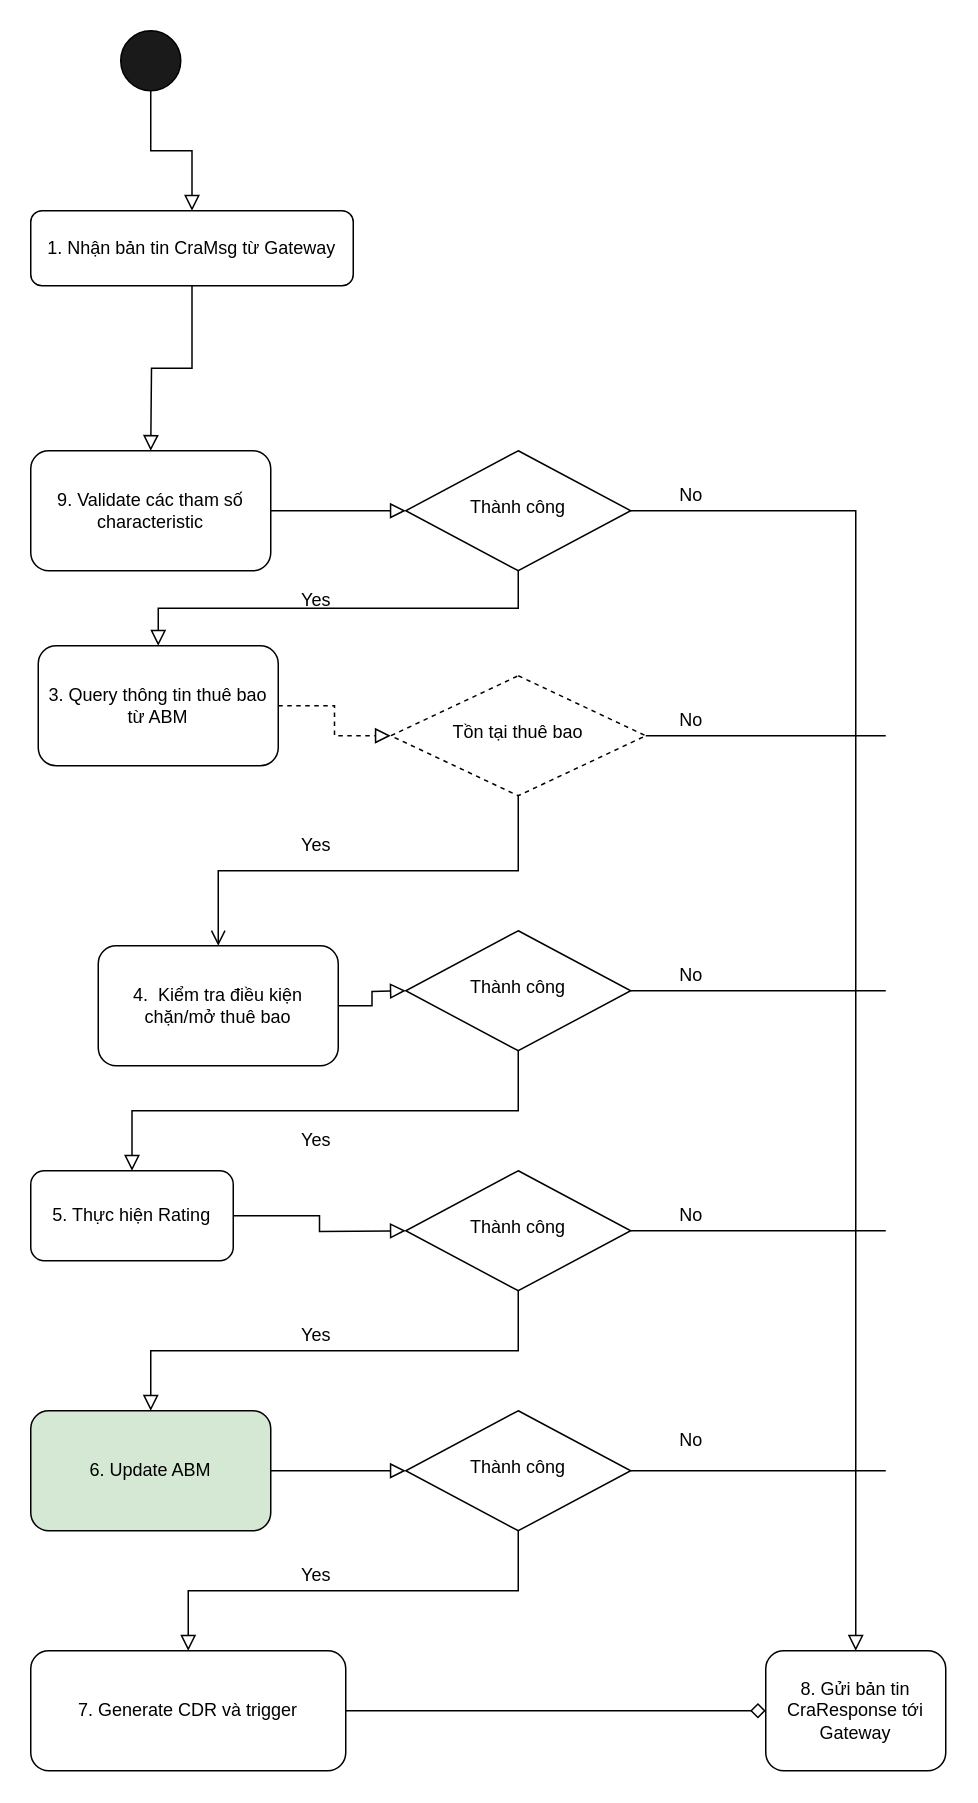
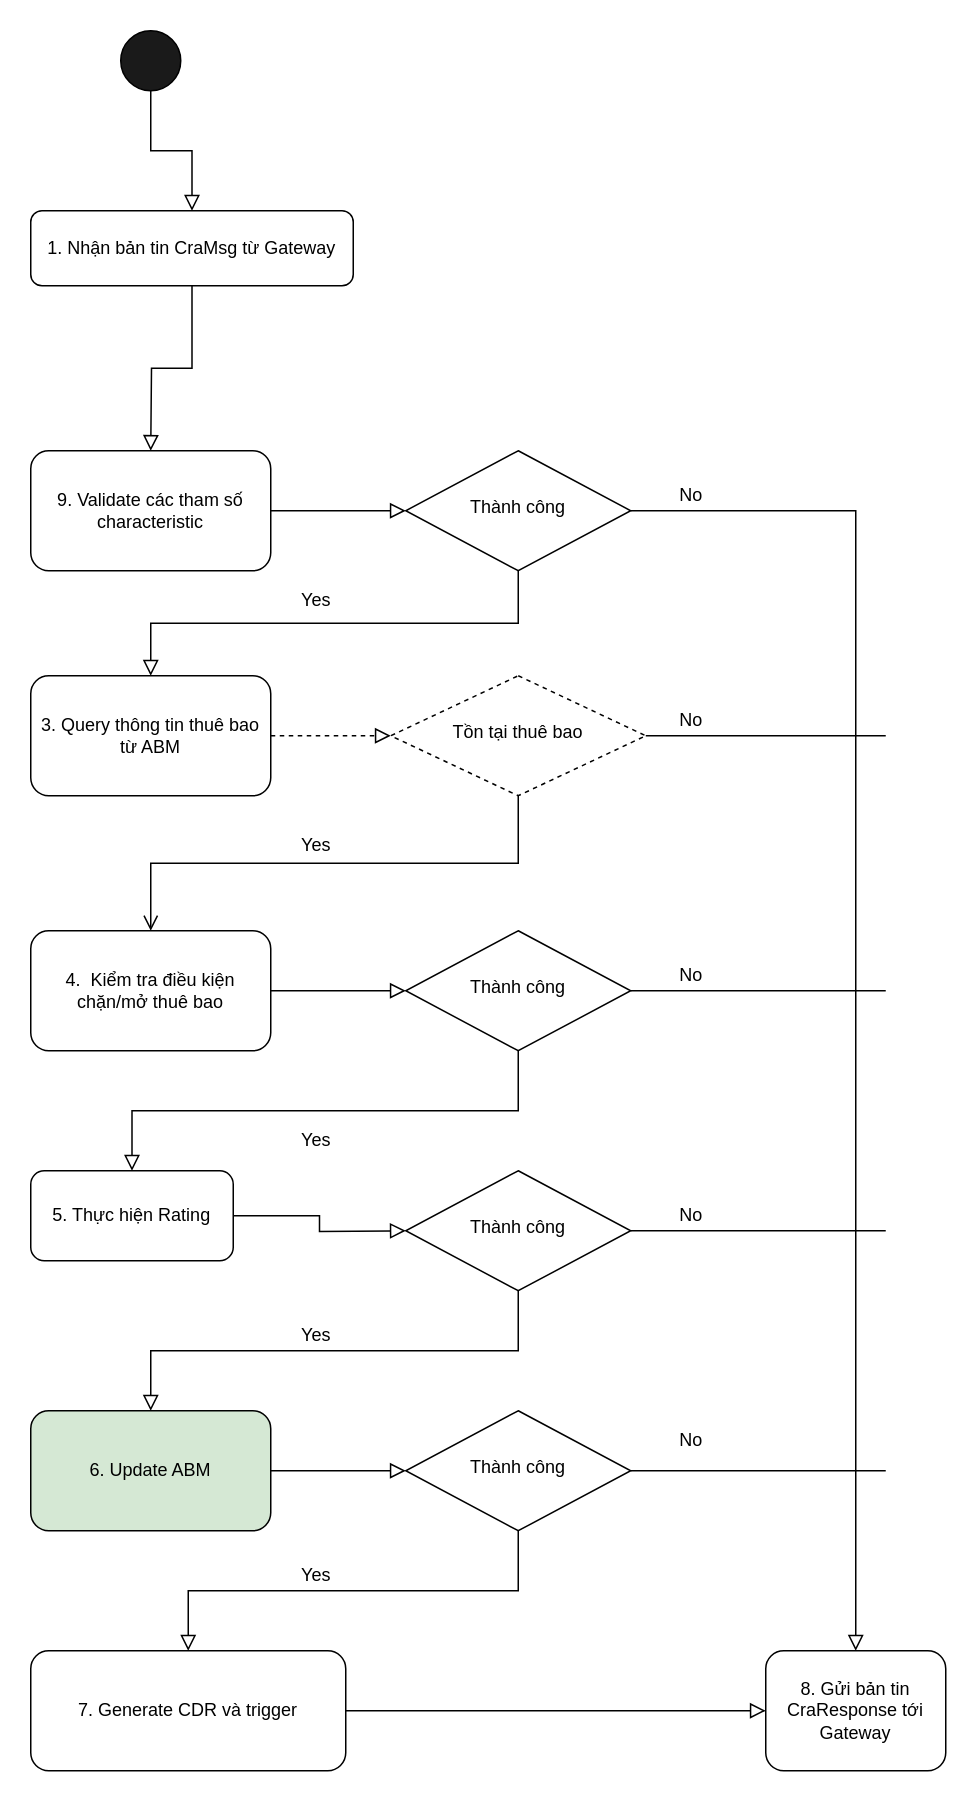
- <mxCell id="5" value="3. Query thông tin thuê bao từ ABM" style="rounded=1;whiteSpace=wrap;html=1;fontSize=12;glass=0;strokeWidth=1;shadow=0;" vertex="1" parent="1"><mxGeometry x="25" y="430" width="160" height="80" as="geometry" /></mxCell>
+ <mxCell id="5" value="3. Query thông tin thuê bao từ ABM" style="rounded=1;whiteSpace=wrap;html=1;fontSize=12;glass=0;strokeWidth=1;shadow=0;" vertex="1" parent="1"><mxGeometry x="20" y="450" width="160" height="80" as="geometry" /></mxCell>
- <mxCell id="35" value="4.&amp;nbsp; Kiểm tra điều kiện chặn/mở thuê bao" style="rounded=1;whiteSpace=wrap;html=1;fontSize=12;glass=0;strokeWidth=1;shadow=0;" vertex="1" parent="1"><mxGeometry x="65" y="630" width="160" height="80" as="geometry" /></mxCell>
+ <mxCell id="35" value="4.&amp;nbsp; Kiểm tra điều kiện chặn/mở thuê bao" style="rounded=1;whiteSpace=wrap;html=1;fontSize=12;glass=0;strokeWidth=1;shadow=0;" vertex="1" parent="1"><mxGeometry x="20" y="620" width="160" height="80" as="geometry" /></mxCell>
- <mxCell id="34" value="" style="rounded=0;html=1;jettySize=auto;orthogonalLoop=1;fontSize=11;endArrow=diamond;endFill=0;endSize=8;strokeWidth=1;shadow=0;labelBackgroundColor=none;edgeStyle=orthogonalEdgeStyle;exitX=1;exitY=0.5;exitDx=0;exitDy=0;entryX=0;entryY=0.5;entryDx=0;entryDy=0;" edge="1" parent="1" source="8" target="23"><mxGeometry relative="1" as="geometry"><mxPoint x="190" y="860" as="sourcePoint" /><mxPoint x="420" y="1120" as="targetPoint" /></mxGeometry></mxCell>
+ <mxCell id="34" value="" style="rounded=0;html=1;jettySize=auto;orthogonalLoop=1;fontSize=11;endArrow=block;endFill=0;endSize=8;strokeWidth=1;shadow=0;labelBackgroundColor=none;edgeStyle=orthogonalEdgeStyle;exitX=1;exitY=0.5;exitDx=0;exitDy=0;entryX=0;entryY=0.5;entryDx=0;entryDy=0;" edge="1" parent="1" source="8" target="23"><mxGeometry relative="1" as="geometry"><mxPoint x="190" y="860" as="sourcePoint" /><mxPoint x="420" y="1120" as="targetPoint" /></mxGeometry></mxCell>
